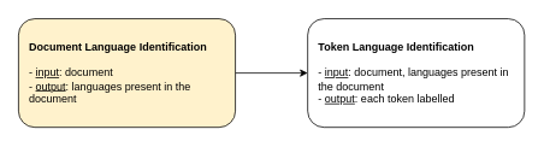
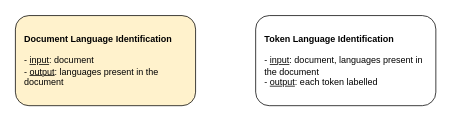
- <mxCell id="2" style="edgeStyle=orthogonalEdgeStyle;rounded=0;orthogonalLoop=1;jettySize=auto;html=1;" edge="1" parent="1" source="3" target="4"><mxGeometry relative="1" as="geometry" /></mxCell>
